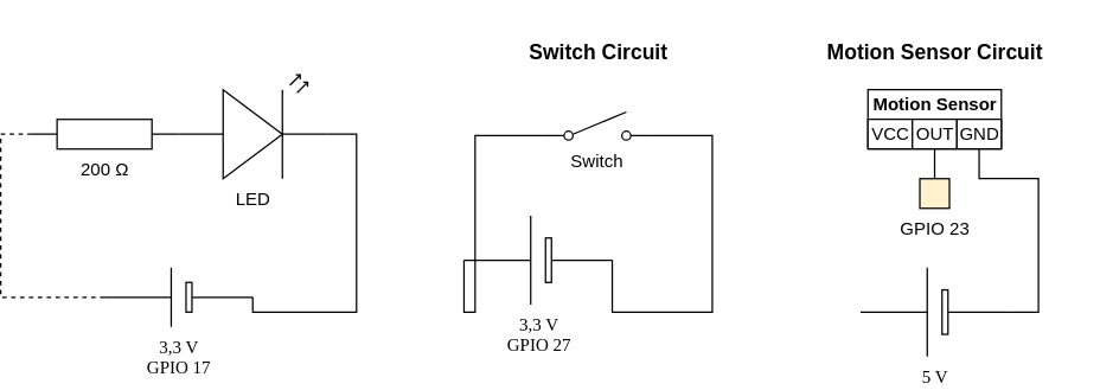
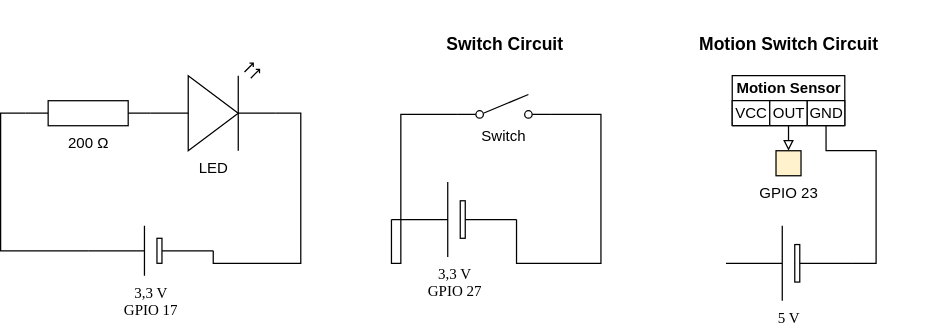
- <mxCell id="20" value="Motion Sensor Circuit" style="text;html=1;align=center;verticalAlign=middle;resizable=0;points=[];autosize=1;strokeColor=none;fillColor=none;fontSize=14;fontStyle=1" vertex="1" parent="1"><mxGeometry x="539.97" y="20" width="180" height="30" as="geometry" /></mxCell>
+ <mxCell id="20" value="Motion Switch Circuit" style="text;html=1;align=center;verticalAlign=middle;resizable=0;points=[];autosize=1;strokeColor=none;fillColor=none;fontSize=14;fontStyle=1" vertex="1" parent="1"><mxGeometry x="539.97" y="20" width="180" height="30" as="geometry" /></mxCell>
- <mxCell id="17" style="edgeStyle=orthogonalEdgeStyle;rounded=0;orthogonalLoop=1;jettySize=auto;html=1;exitX=0.5;exitY=1;exitDx=0;exitDy=0;entryX=0.5;entryY=0;entryDx=0;entryDy=0;endArrow=none;endFill=0;" parent="1" source="14" target="18" edge="1"><mxGeometry relative="1" as="geometry"><mxPoint x="629.97" y="120" as="targetPoint" /></mxGeometry></mxCell>
+ <mxCell id="17" style="edgeStyle=orthogonalEdgeStyle;rounded=0;orthogonalLoop=1;jettySize=auto;html=1;exitX=0.5;exitY=1;exitDx=0;exitDy=0;entryX=0.5;entryY=0;entryDx=0;entryDy=0;endArrow=block;endFill=0;" parent="1" source="14" target="18" edge="1"><mxGeometry relative="1" as="geometry"><mxPoint x="629.97" y="120" as="targetPoint" /></mxGeometry></mxCell>
- <mxCell id="2" style="edgeStyle=orthogonalEdgeStyle;rounded=0;html=1;exitX=1;exitY=0.5;exitPerimeter=0;entryX=0;entryY=0.5;entryPerimeter=0;labelBackgroundColor=none;startArrow=none;startFill=0;startSize=5;endArrow=none;endFill=0;endSize=5;jettySize=auto;orthogonalLoop=1;strokeWidth=1;fontFamily=Verdana;fontSize=12;entryDx=0;entryDy=0;dashed=1;" parent="1" source="4" target="5" edge="1"><mxGeometry relative="1" as="geometry"><mxPoint x="-130" y="220" as="targetPoint" /></mxGeometry></mxCell>
+ <mxCell id="2" style="edgeStyle=orthogonalEdgeStyle;rounded=0;html=1;exitX=1;exitY=0.5;exitPerimeter=0;entryX=0;entryY=0.5;entryPerimeter=0;labelBackgroundColor=none;startArrow=none;startFill=0;startSize=5;endArrow=none;endFill=0;endSize=5;jettySize=auto;orthogonalLoop=1;strokeWidth=1;fontFamily=Verdana;fontSize=12;entryDx=0;entryDy=0;" parent="1" source="4" target="5" edge="1"><mxGeometry relative="1" as="geometry"><mxPoint x="-130" y="220" as="targetPoint" /></mxGeometry></mxCell>
